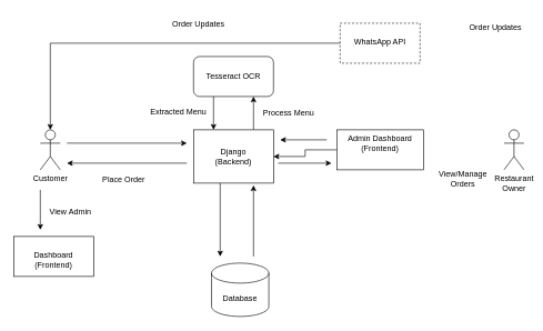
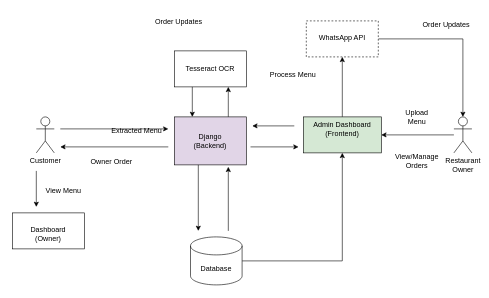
- <mxCell id="26" style="edgeStyle=orthogonalEdgeStyle;rounded=0;orthogonalLoop=1;jettySize=auto;html=1;exitX=0;exitY=0.5;exitDx=0;exitDy=0;entryX=0.5;entryY=0;entryDx=0;entryDy=0;entryPerimeter=0;" edge="1" parent="1" source="25" target="4"><mxGeometry relative="1" as="geometry"><Array as="points"><mxPoint x="510" y="64" /><mxPoint x="75" y="64" /></Array></mxGeometry></mxCell>
- <mxCell id="7" value="Tesseract OCR" style="whiteSpace=wrap;html=1;rounded=1;" vertex="1" parent="1"><mxGeometry x="290" y="84" width="120" height="60" as="geometry" /></mxCell>
+ <mxCell id="7" value="Tesseract OCR" style="whiteSpace=wrap;html=1;rounded=0;" vertex="1" parent="1"><mxGeometry x="290" y="84" width="120" height="60" as="geometry" /></mxCell>
- <mxCell id="30" value="Extracted Menu" style="text;html=1;align=center;verticalAlign=middle;resizable=0;points=[];autosize=1;strokeColor=none;fillColor=none;" vertex="1" parent="1"><mxGeometry x="212" y="152" width="110" height="30" as="geometry" /></mxCell>
+ <mxCell id="30" value="Extracted Menu" style="text;html=1;align=center;verticalAlign=middle;resizable=0;points=[];autosize=1;strokeColor=none;fillColor=none;" vertex="1" parent="1"><mxGeometry x="172" y="202" width="110" height="30" as="geometry" /></mxCell>
- <mxCell id="29" value="Process Menu&amp;nbsp;" style="text;html=1;align=center;verticalAlign=middle;resizable=0;points=[];autosize=1;strokeColor=none;fillColor=none;" vertex="1" parent="1"><mxGeometry x="384" y="154" width="100" height="30" as="geometry" /></mxCell>
+ <mxCell id="29" value="Process Menu&amp;nbsp;" style="text;html=1;align=center;verticalAlign=middle;resizable=0;points=[];autosize=1;strokeColor=none;fillColor=none;" vertex="1" parent="1"><mxGeometry x="439" y="109" width="100" height="30" as="geometry" /></mxCell>
+ <mxCell id="24" style="edgeStyle=orthogonalEdgeStyle;rounded=0;orthogonalLoop=1;jettySize=auto;html=1;" edge="1" parent="1" source="25" target="3"><mxGeometry relative="1" as="geometry" /></mxCell>
+ <mxCell id="20" value="Upload&lt;br&gt;Menu" style="text;html=1;align=center;verticalAlign=middle;resizable=0;points=[];autosize=1;strokeColor=none;fillColor=none;" vertex="1" parent="1"><mxGeometry x="664" y="174" width="60" height="40" as="geometry" /></mxCell>
- <mxCell id="9" value="Admin Dashboard&lt;br&gt;(Frontend)" style="whiteSpace=wrap;html=1;verticalAlign=top;" vertex="1" parent="1"><mxGeometry x="505" y="194" width="130" height="60" as="geometry" /></mxCell>
+ <mxCell id="9" value="Admin Dashboard&lt;br&gt;(Frontend)" style="whiteSpace=wrap;html=1;verticalAlign=top;fillColor=#d5e8d4;" vertex="1" parent="1"><mxGeometry x="505" y="194" width="130" height="60" as="geometry" /></mxCell>
+ <mxCell id="2" value="" style="edgeStyle=orthogonalEdgeStyle;rounded=0;orthogonalLoop=1;jettySize=auto;html=1;" edge="1" parent="1" source="3" target="9"><mxGeometry relative="1" as="geometry" /></mxCell>
- <mxCell id="6" value="Django&lt;br&gt;(Backend)" style="rounded=0;whiteSpace=wrap;html=1;" vertex="1" parent="1"><mxGeometry x="290" y="194" width="120" height="80" as="geometry" /></mxCell>
+ <mxCell id="6" value="Django&lt;br&gt;(Backend)" style="rounded=0;whiteSpace=wrap;html=1;fillColor=#e1d5e7;" vertex="1" parent="1"><mxGeometry x="290" y="194" width="120" height="80" as="geometry" /></mxCell>
- <mxCell id="8" value="" style="edgeStyle=orthogonalEdgeStyle;rounded=0;orthogonalLoop=1;jettySize=auto;html=1;" edge="1" parent="1" source="9" target="6"><mxGeometry relative="1" as="geometry" /></mxCell>
+ <mxCell id="8" value="" style="edgeStyle=orthogonalEdgeStyle;rounded=0;orthogonalLoop=1;jettySize=auto;html=1;" edge="1" parent="1" source="9" target="25"><mxGeometry relative="1" as="geometry" /></mxCell>
+ <mxCell id="12" style="edgeStyle=orthogonalEdgeStyle;rounded=0;orthogonalLoop=1;jettySize=auto;html=1;entryX=0.5;entryY=1;entryDx=0;entryDy=0;" edge="1" parent="1" source="13" target="9"><mxGeometry relative="1" as="geometry" /></mxCell>
- <mxCell id="23" value="Place Order" style="text;html=1;align=center;verticalAlign=middle;resizable=0;points=[];autosize=1;strokeColor=none;fillColor=none;" vertex="1" parent="1"><mxGeometry x="140" y="254" width="90" height="30" as="geometry" /></mxCell>
+ <mxCell id="23" value="Owner Order" style="text;html=1;align=center;verticalAlign=middle;resizable=0;points=[];autosize=1;strokeColor=none;fillColor=none;" vertex="1" parent="1"><mxGeometry x="140" y="254" width="90" height="30" as="geometry" /></mxCell>
- <mxCell id="19" value="View Admin" style="text;html=1;align=center;verticalAlign=middle;resizable=0;points=[];autosize=1;strokeColor=none;fillColor=none;" vertex="1" parent="1"><mxGeometry x="65" y="302" width="80" height="30" as="geometry" /></mxCell>
+ <mxCell id="19" value="View Menu" style="text;html=1;align=center;verticalAlign=middle;resizable=0;points=[];autosize=1;strokeColor=none;fillColor=none;" vertex="1" parent="1"><mxGeometry x="65" y="302" width="80" height="30" as="geometry" /></mxCell>
- <mxCell id="10" value="&lt;div&gt;&lt;br&gt;&lt;/div&gt;Dashboard&lt;br&gt;(Frontend)" style="whiteSpace=wrap;html=1;verticalAlign=top;" vertex="1" parent="1"><mxGeometry x="20" y="354" width="120" height="60" as="geometry" /></mxCell>
+ <mxCell id="10" value="&lt;div&gt;&lt;br&gt;&lt;/div&gt;Dashboard&lt;br&gt;(Owner)" style="whiteSpace=wrap;html=1;verticalAlign=top;" vertex="1" parent="1"><mxGeometry x="20" y="354" width="120" height="60" as="geometry" /></mxCell>
